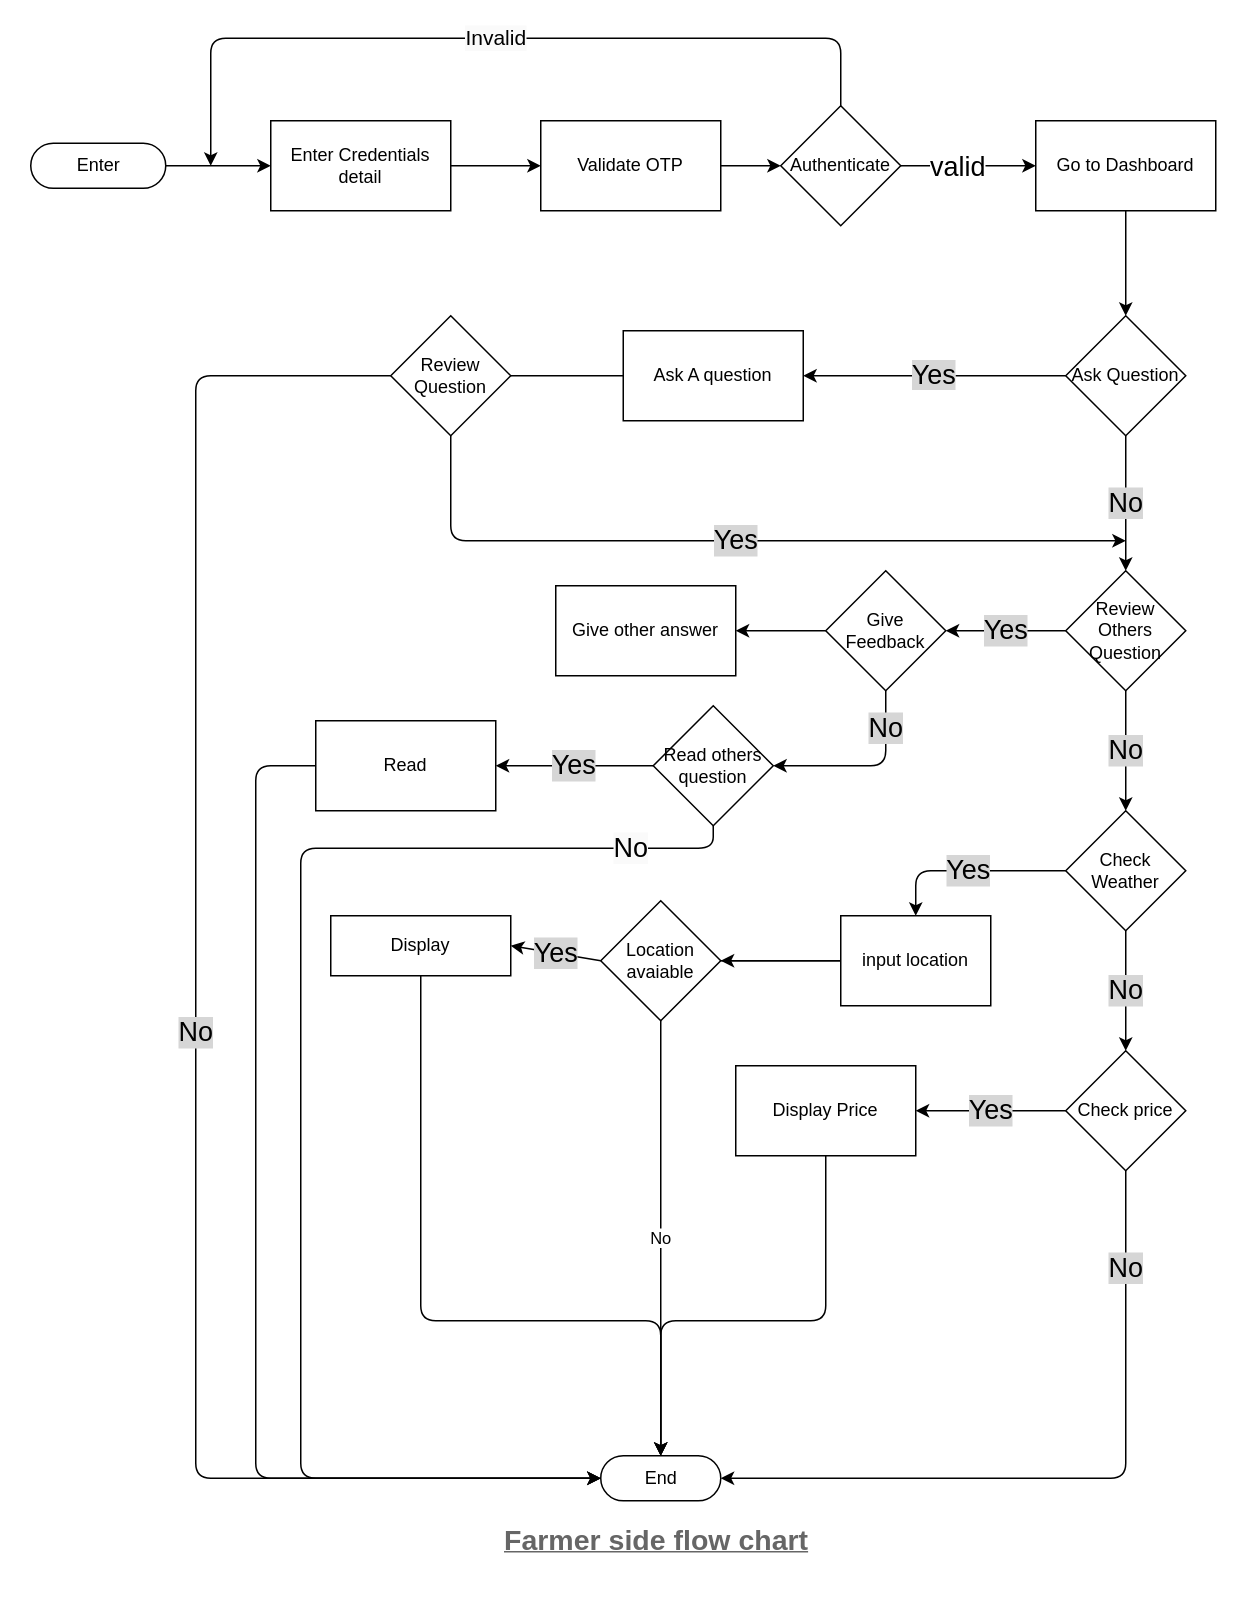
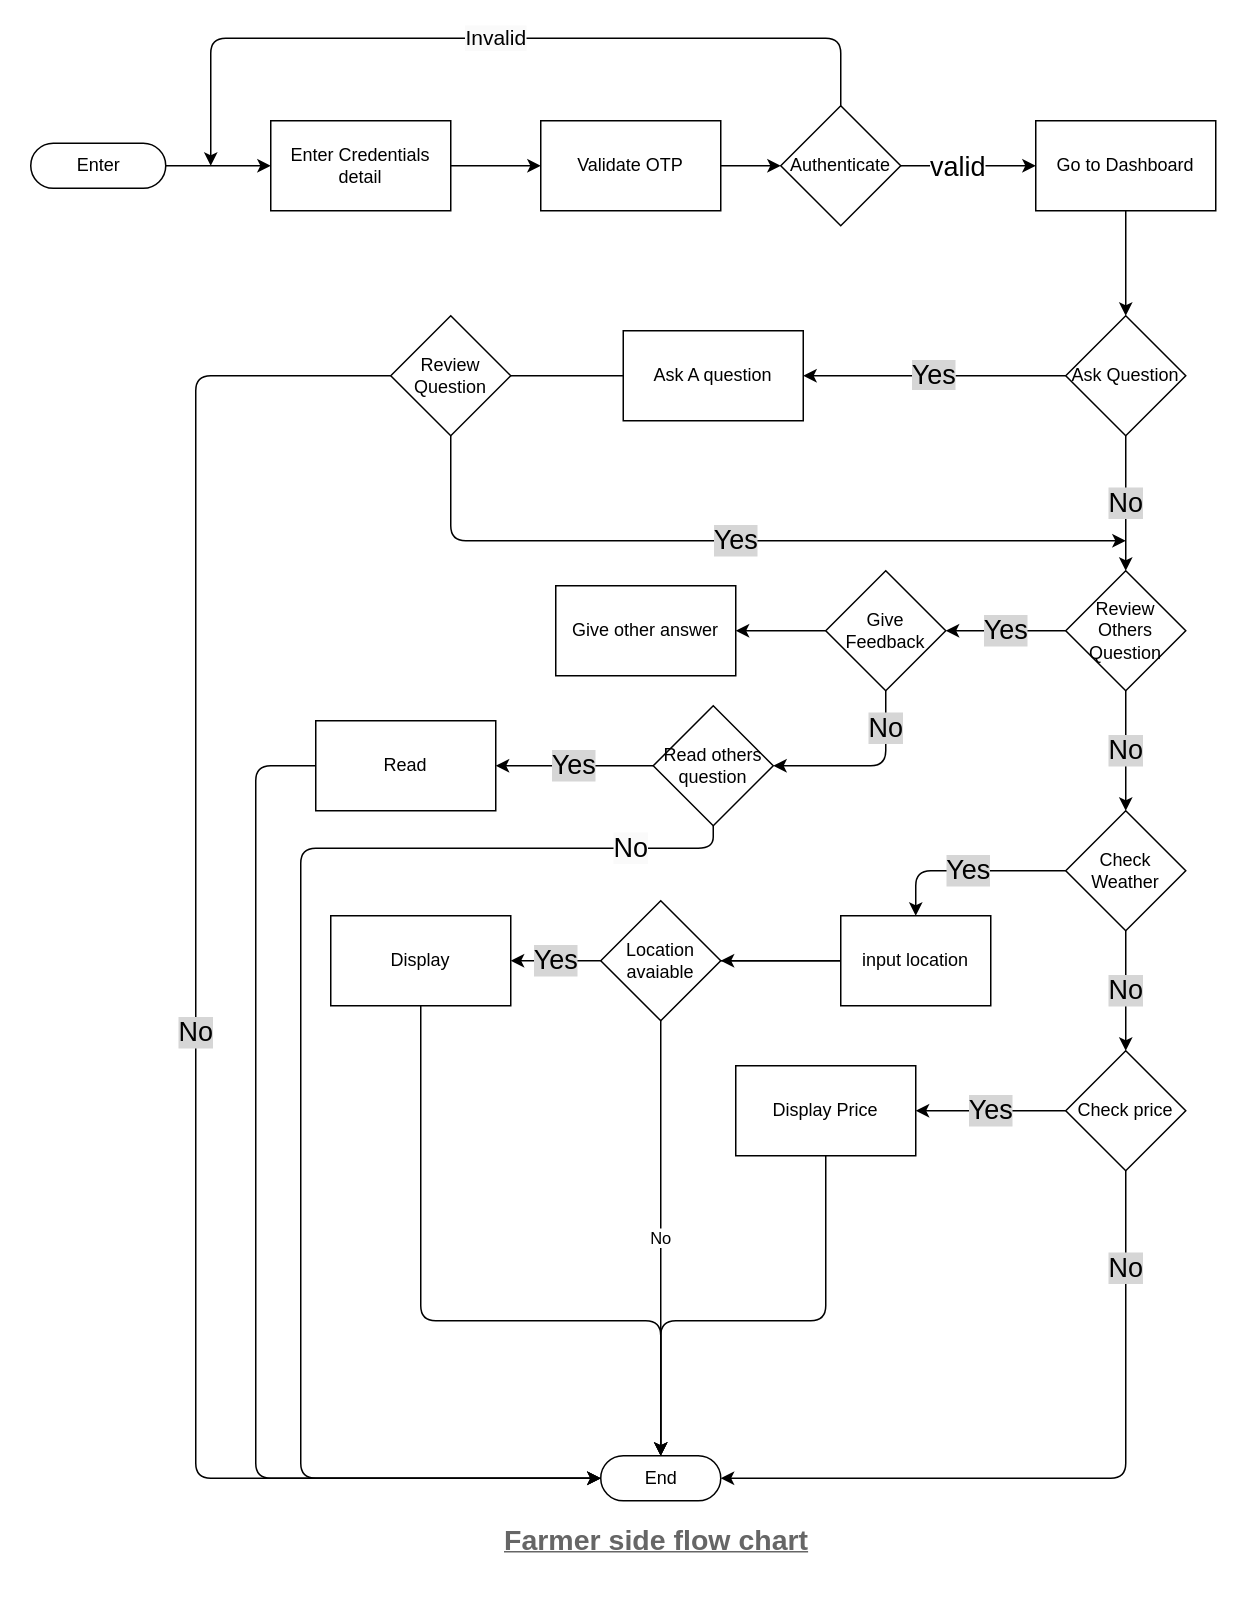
- <mxCell id="39" value="Display" style="whiteSpace=wrap;html=1;" parent="1" vertex="1"><mxGeometry x="220" y="610" width="120" height="40" as="geometry" /></mxCell>
+ <mxCell id="39" value="Display" style="whiteSpace=wrap;html=1;" parent="1" vertex="1"><mxGeometry x="220" y="610" width="120" height="60" as="geometry" /></mxCell>
